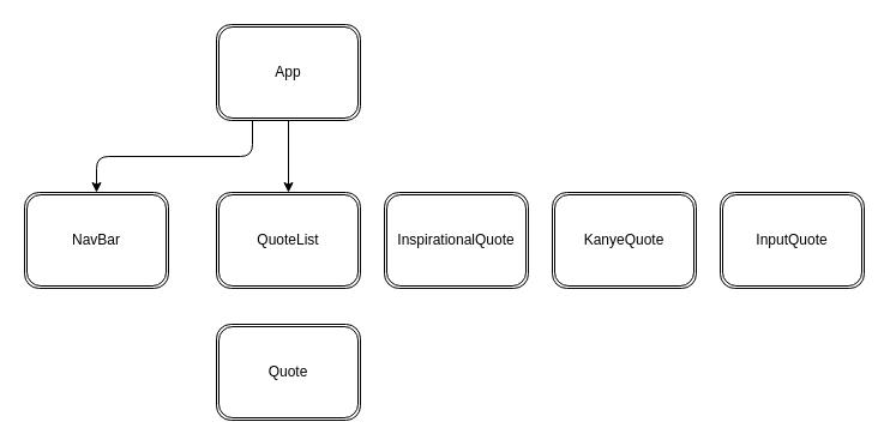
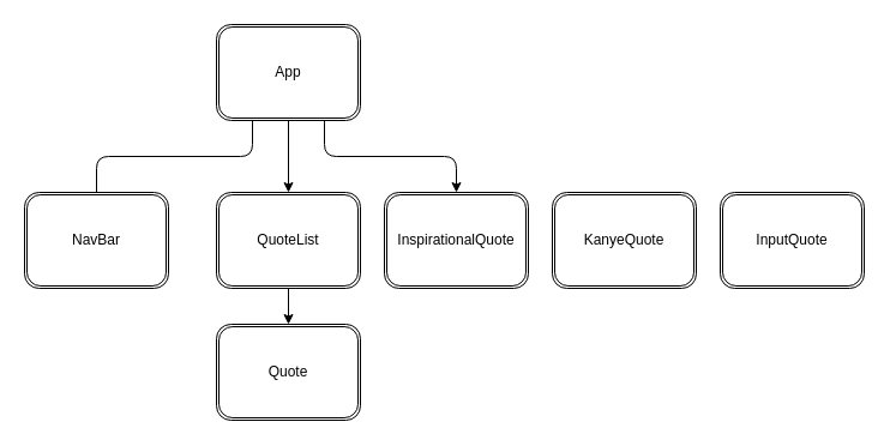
+ <mxCell id="4" style="edgeStyle=orthogonalEdgeStyle;html=1;exitX=0.75;exitY=1;exitDx=0;exitDy=0;entryX=0.5;entryY=0;entryDx=0;entryDy=0;" edge="1" parent="1" source="5" target="10"><mxGeometry relative="1" as="geometry"><Array as="points"><mxPoint x="270" y="130" /><mxPoint x="380" y="130" /></Array></mxGeometry></mxCell>
- <mxCell id="3" style="edgeStyle=orthogonalEdgeStyle;html=1;exitX=0.25;exitY=1;exitDx=0;exitDy=0;" edge="1" parent="1" source="5" target="9"><mxGeometry relative="1" as="geometry" /></mxCell>
+ <mxCell id="3" style="edgeStyle=orthogonalEdgeStyle;html=1;exitX=0.25;exitY=1;exitDx=0;exitDy=0;endArrow=none;" edge="1" parent="1" source="5" target="9"><mxGeometry relative="1" as="geometry" /></mxCell>
+ <mxCell id="6" style="edgeStyle=orthogonalEdgeStyle;html=1;exitX=0.5;exitY=1;exitDx=0;exitDy=0;entryX=0.5;entryY=0;entryDx=0;entryDy=0;" edge="1" parent="1" source="7" target="8"><mxGeometry relative="1" as="geometry" /></mxCell>
